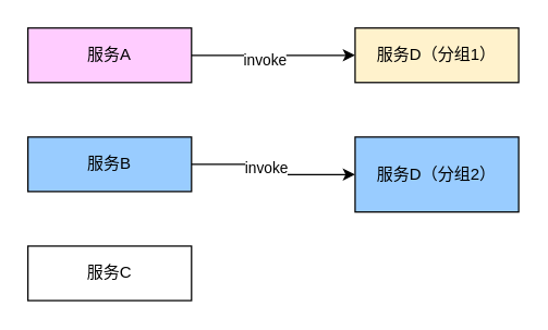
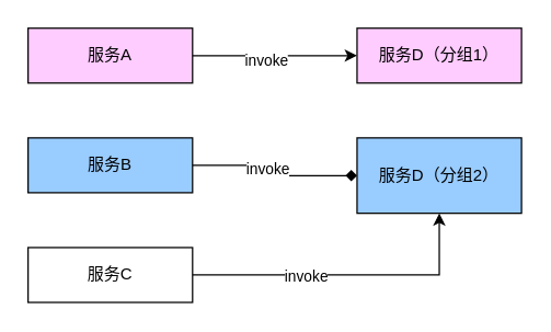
- <mxCell id="11" value="服务D（分组1）" style="rounded=0;whiteSpace=wrap;html=1;fillColor=#fff2cc;" vertex="1" parent="1"><mxGeometry x="260" y="20" width="120" height="40" as="geometry" /></mxCell>
+ <mxCell id="11" value="服务D（分组1）" style="rounded=0;whiteSpace=wrap;html=1;fillColor=#FFCCFF;" vertex="1" parent="1"><mxGeometry x="260" y="20" width="120" height="40" as="geometry" /></mxCell>
- <mxCell id="5" style="edgeStyle=orthogonalEdgeStyle;rounded=0;orthogonalLoop=1;jettySize=auto;html=1;exitX=1;exitY=0.5;exitDx=0;exitDy=0;entryX=0;entryY=0.5;entryDx=0;entryDy=0;" edge="1" parent="1" source="7" target="12"><mxGeometry relative="1" as="geometry" /></mxCell>
+ <mxCell id="5" style="edgeStyle=orthogonalEdgeStyle;rounded=0;orthogonalLoop=1;jettySize=auto;html=1;exitX=1;exitY=0.5;exitDx=0;exitDy=0;entryX=0;entryY=0.5;entryDx=0;entryDy=0;endArrow=diamond;" edge="1" parent="1" source="7" target="12"><mxGeometry relative="1" as="geometry" /></mxCell>
+ <mxCell id="8" style="edgeStyle=orthogonalEdgeStyle;rounded=0;orthogonalLoop=1;jettySize=auto;html=1;exitX=1;exitY=0.5;exitDx=0;exitDy=0;" edge="1" parent="1" source="10" target="12"><mxGeometry relative="1" as="geometry" /></mxCell>
+ <mxCell id="9" value="invoke" style="edgeLabel;html=1;align=center;verticalAlign=middle;resizable=0;points=[];" vertex="1" connectable="0" parent="8"><mxGeometry x="-0.275" relative="1" as="geometry"><mxPoint as="offset" /></mxGeometry></mxCell>
